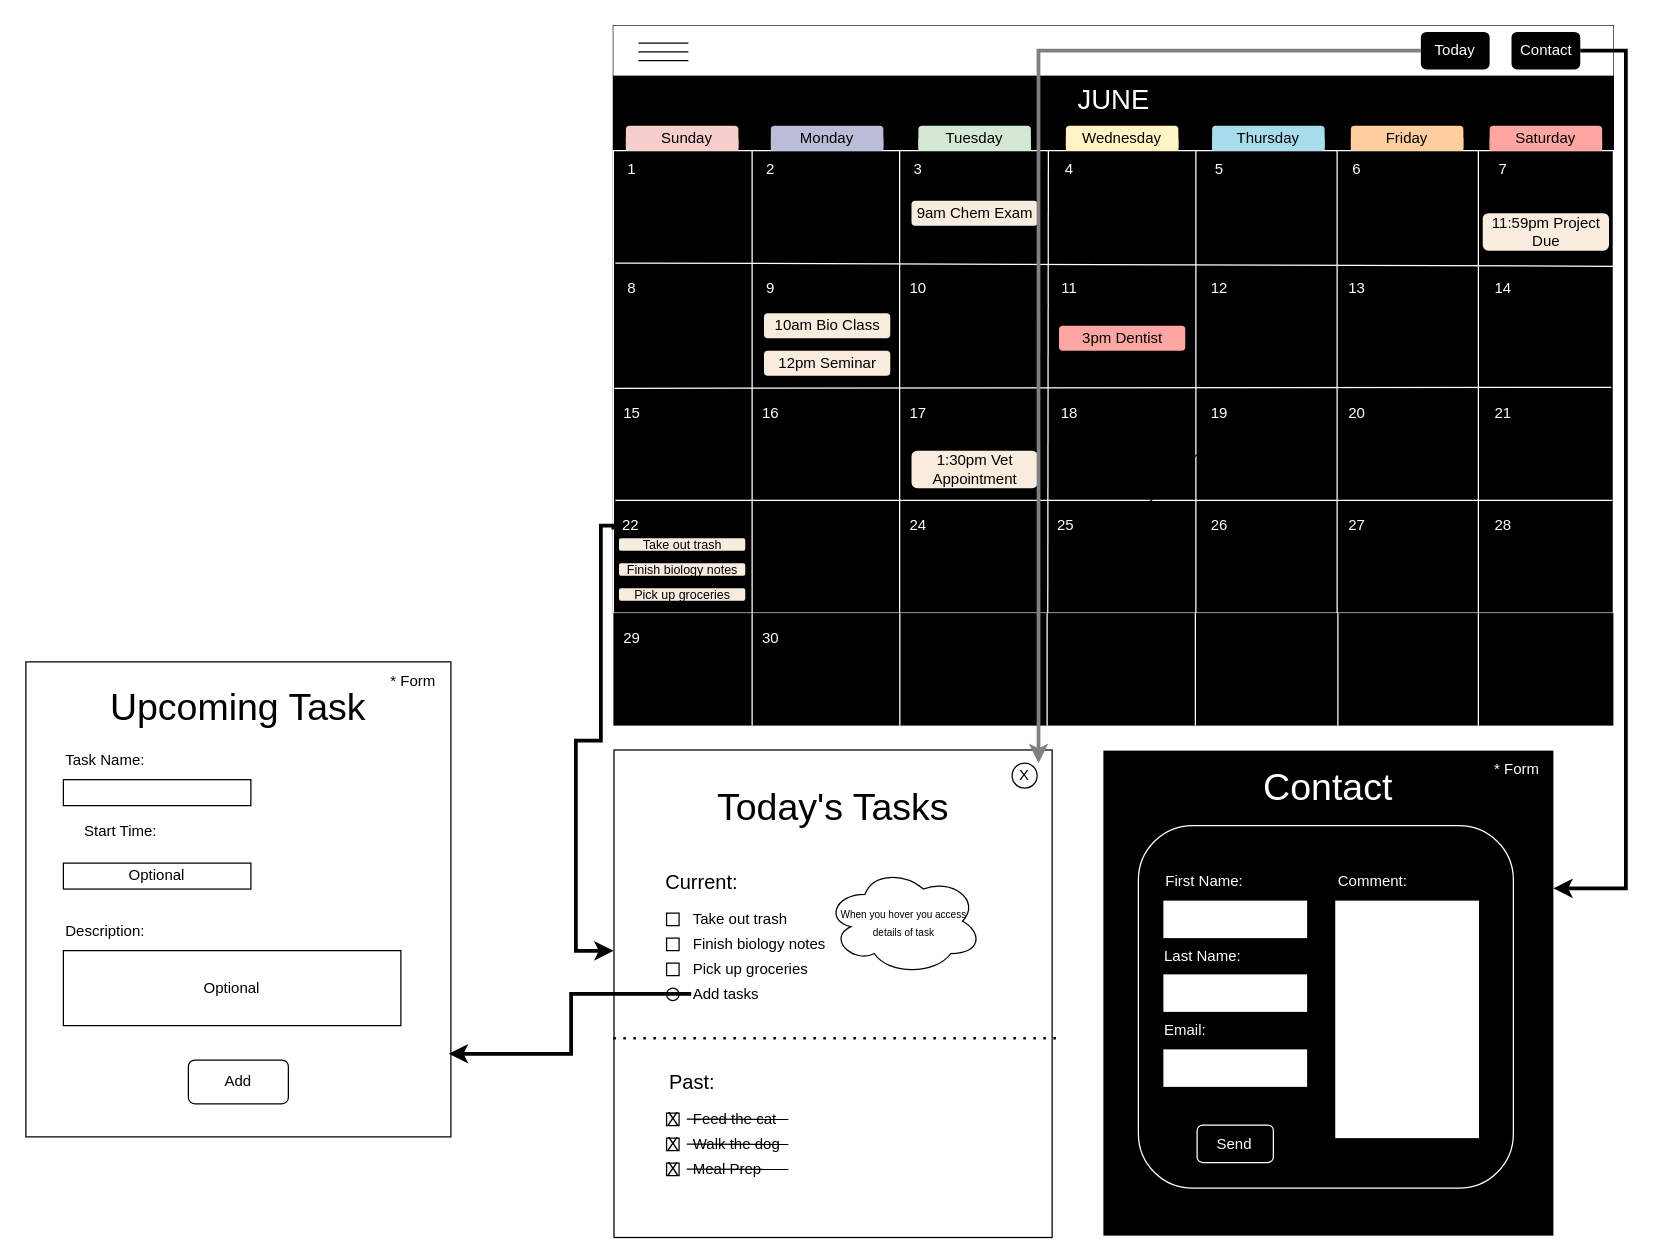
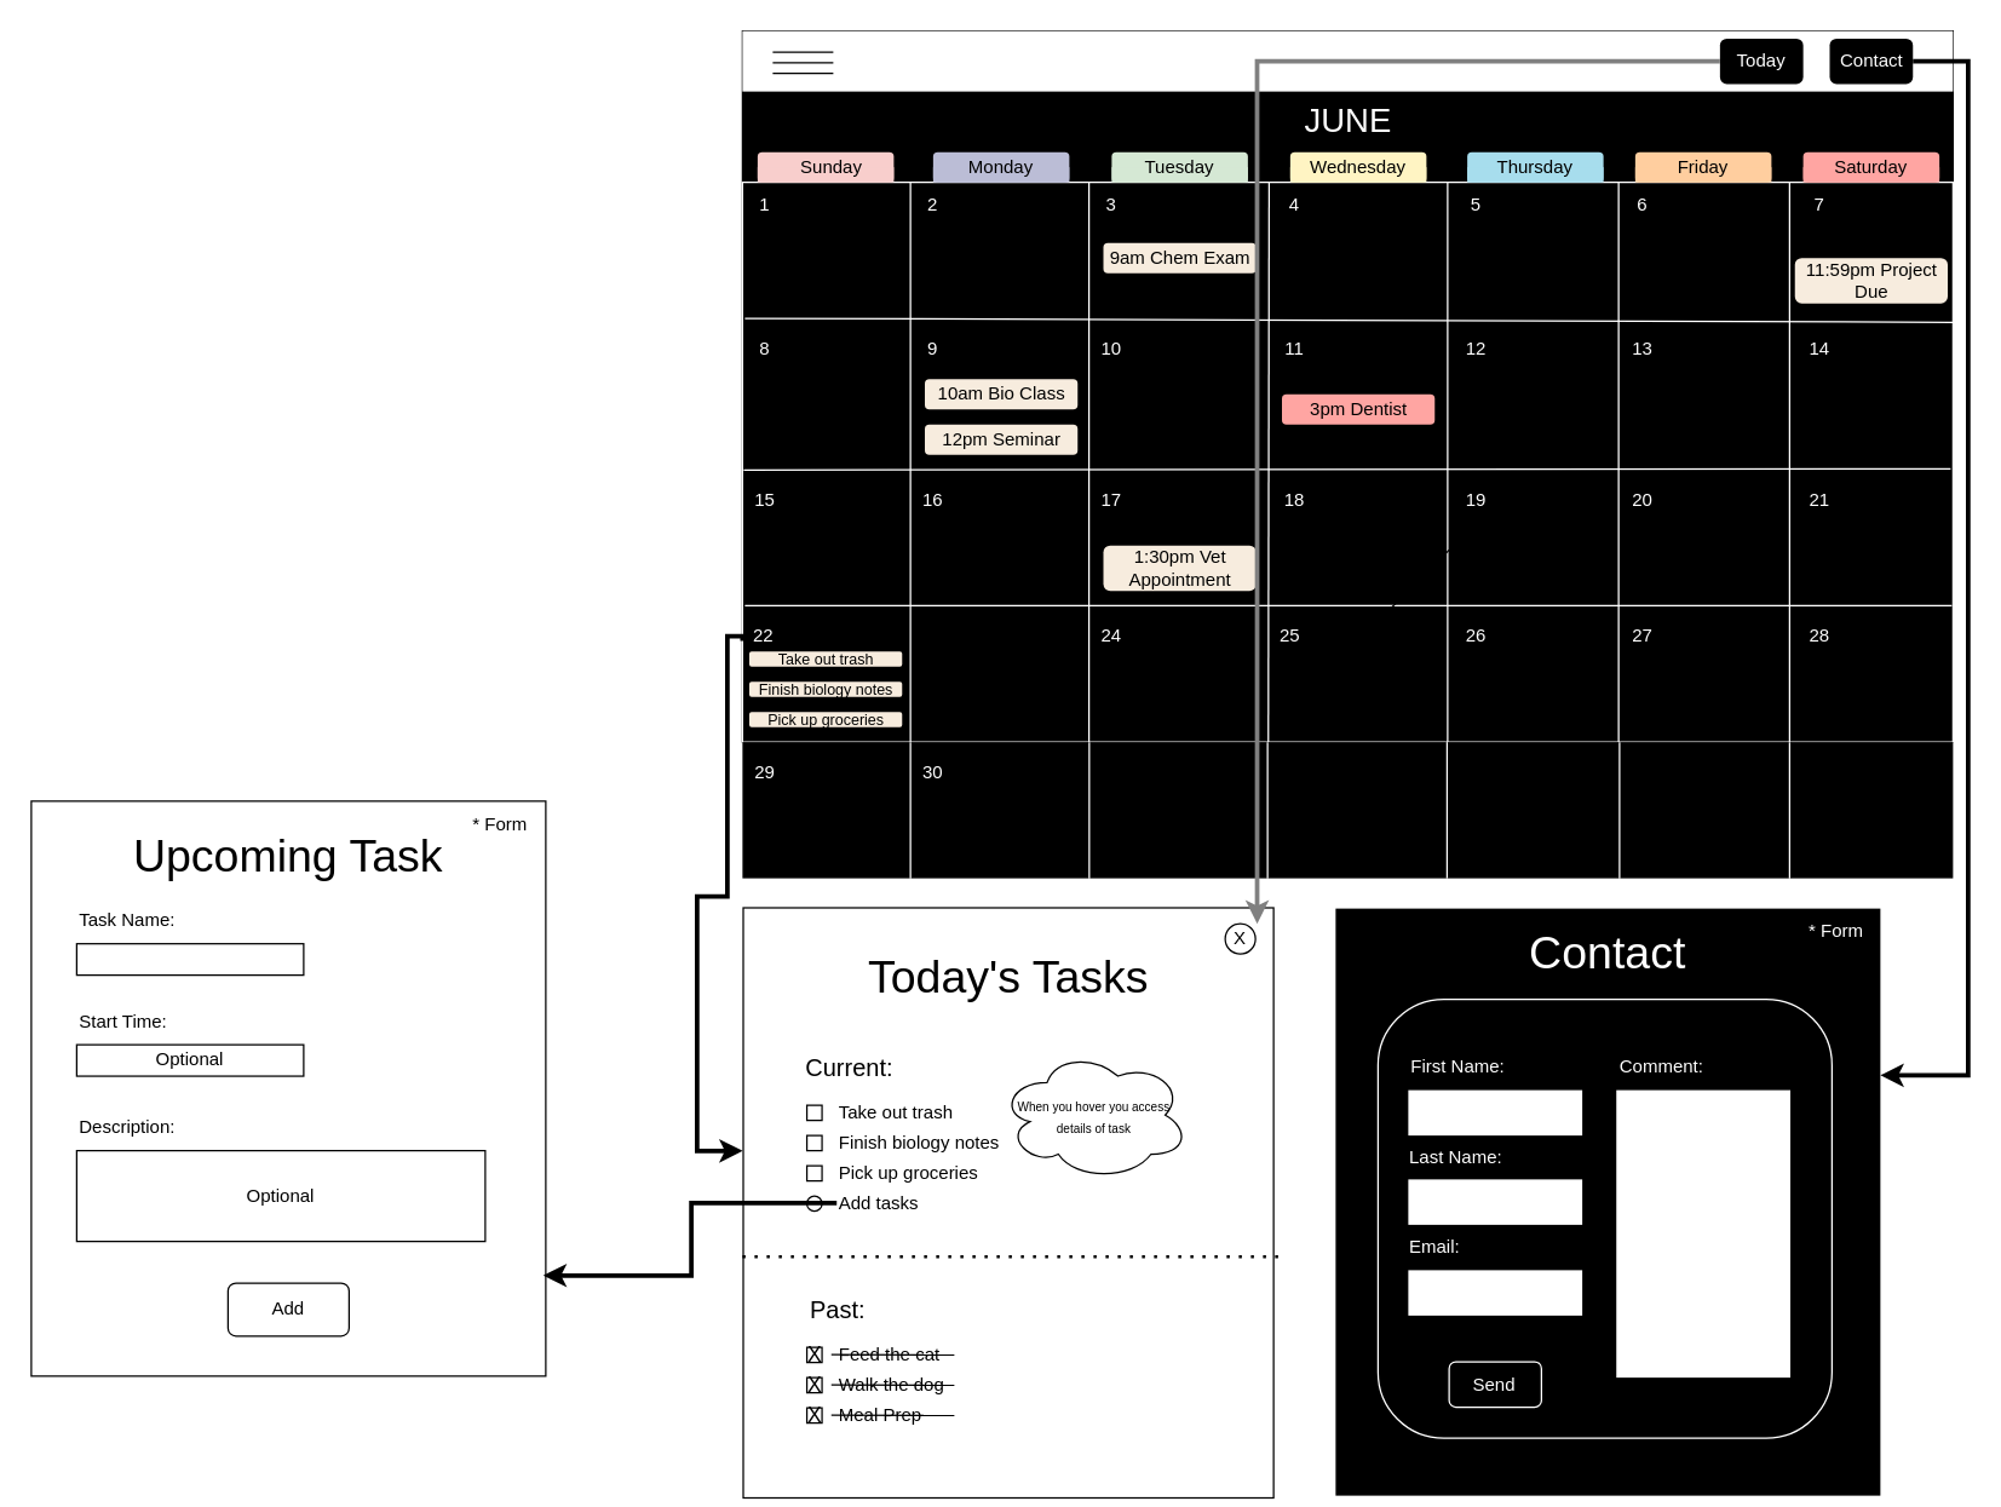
- <mxCell id="132" value="Start Time:" style="text;html=1;align=left;verticalAlign=middle;whiteSpace=wrap;rounded=0;" vertex="1" parent="1"><mxGeometry x="65" y="650" width="90" height="30" as="geometry" /></mxCell>
+ <mxCell id="132" value="Start Time:" style="text;html=1;align=left;verticalAlign=middle;whiteSpace=wrap;rounded=0;" vertex="1" parent="1"><mxGeometry x="50" y="660" width="90" height="30" as="geometry" /></mxCell>
